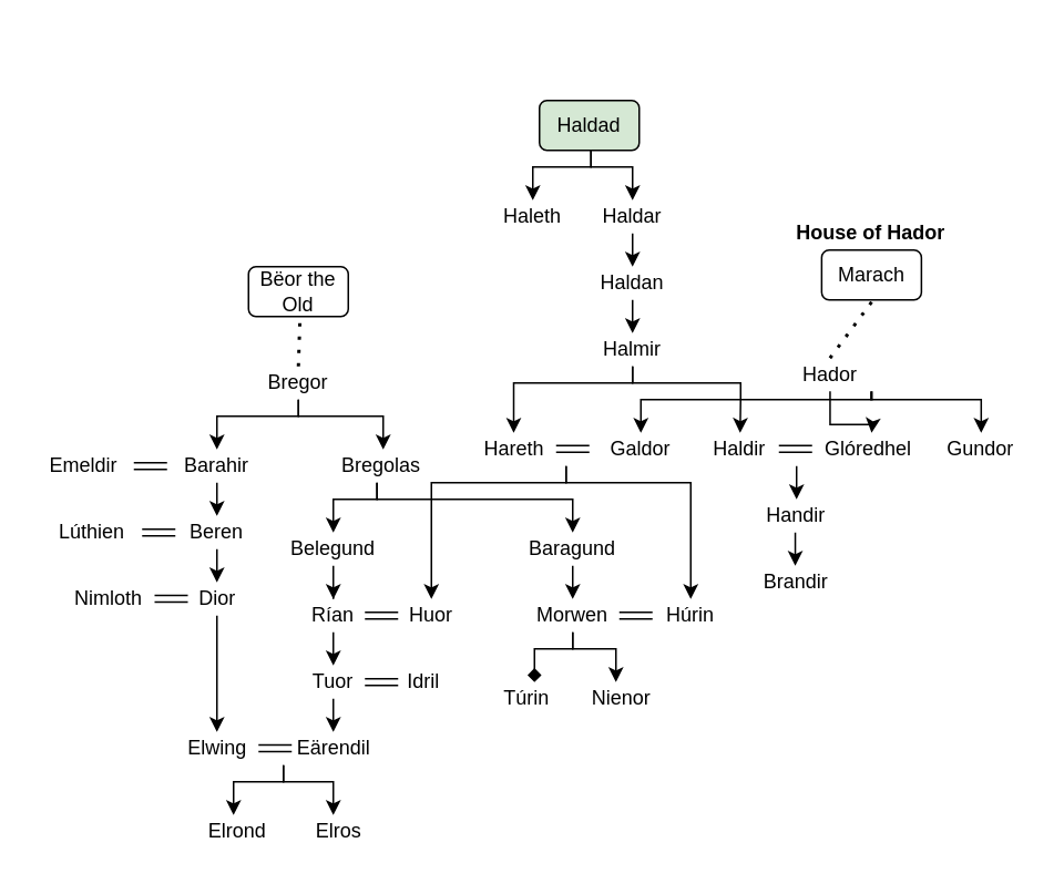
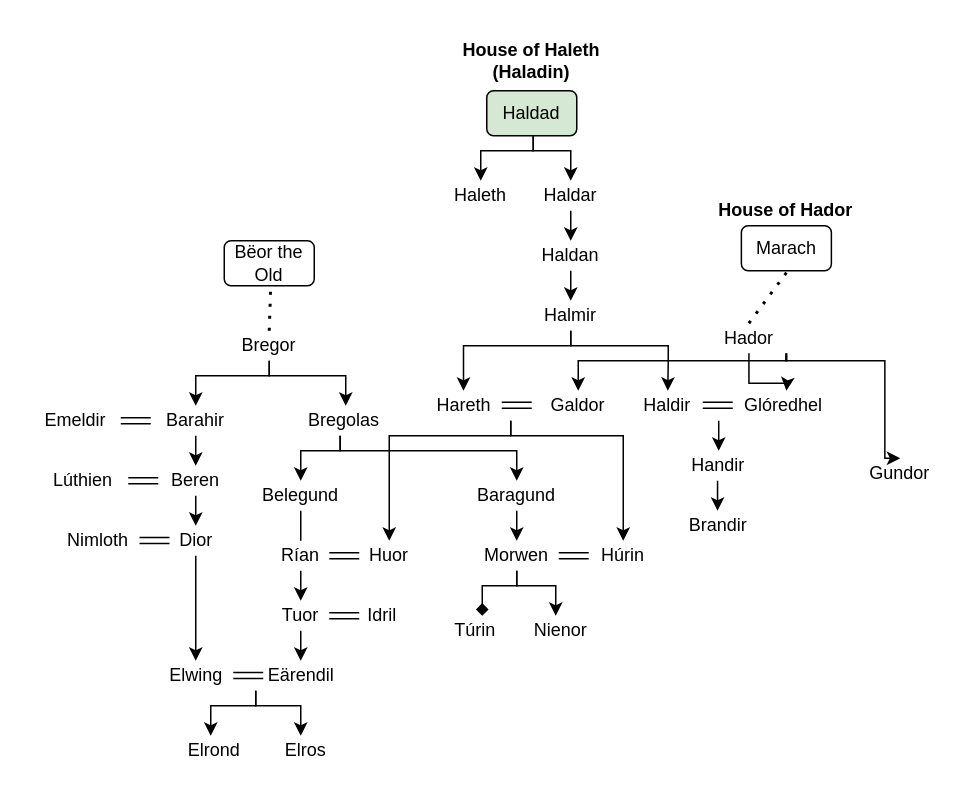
+ <mxCell id="70" value="House of Haleth (Haladin)" style="text;html=1;align=center;verticalAlign=middle;whiteSpace=wrap;rounded=0;fontStyle=1" vertex="1" parent="1"><mxGeometry x="302.83" y="20" width="102.35" height="40" as="geometry" /></mxCell>
- <mxCell id="65" value="Gundor" style="text;html=1;align=center;verticalAlign=middle;whiteSpace=wrap;rounded=0;" vertex="1" parent="1"><mxGeometry x="562.35" y="260" width="54.7" height="20" as="geometry" /></mxCell>
+ <mxCell id="65" value="Gundor" style="text;html=1;align=center;verticalAlign=middle;whiteSpace=wrap;rounded=0;" vertex="1" parent="1"><mxGeometry x="572.35" y="305" width="54.7" height="20" as="geometry" /></mxCell>
- <mxCell id="29" style="edgeStyle=orthogonalEdgeStyle;rounded=0;orthogonalLoop=1;jettySize=auto;html=1;entryX=0.5;entryY=0;entryDx=0;entryDy=0;" edge="1" parent="1" source="30" target="34"><mxGeometry relative="1" as="geometry"><mxPoint x="200" y="360" as="targetPoint" /><Array as="points" /></mxGeometry></mxCell>
+ <mxCell id="29" style="edgeStyle=orthogonalEdgeStyle;rounded=0;orthogonalLoop=1;jettySize=auto;html=1;entryX=0.5;entryY=0;entryDx=0;entryDy=0;endArrow=none;" edge="1" parent="1" source="30" target="34"><mxGeometry relative="1" as="geometry"><mxPoint x="200" y="360" as="targetPoint" /><Array as="points" /></mxGeometry></mxCell>
